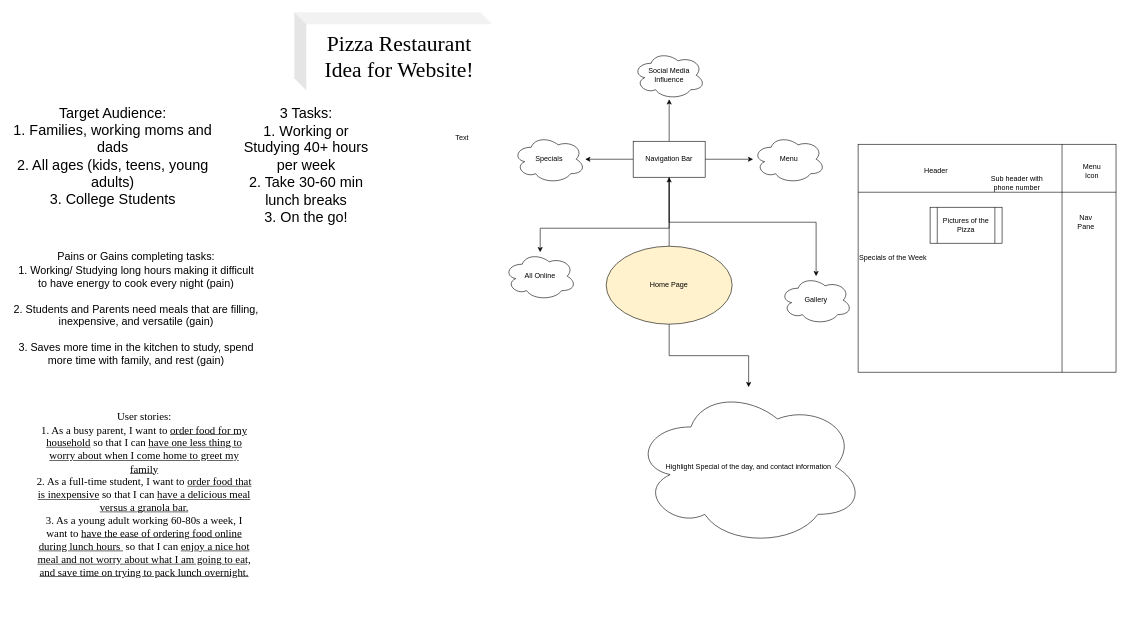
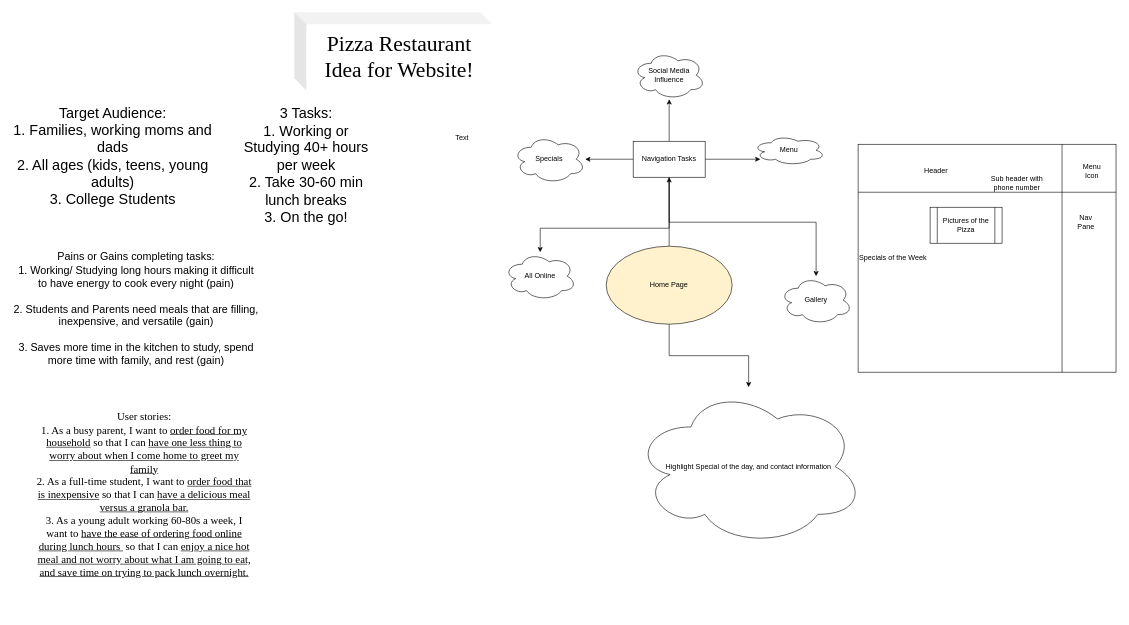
- <mxCell id="16" value="Navigation Bar" style="whiteSpace=wrap;html=1;" parent="1" vertex="1"><mxGeometry x="1055" y="235" width="120" height="60" as="geometry" /></mxCell>
+ <mxCell id="16" value="Navigation Tasks" style="whiteSpace=wrap;html=1;" parent="1" vertex="1"><mxGeometry x="1055" y="235" width="120" height="60" as="geometry" /></mxCell>
- <mxCell id="17" value="Menu" style="ellipse;shape=cloud;whiteSpace=wrap;html=1;" parent="1" vertex="1"><mxGeometry x="1255" y="225" width="120" height="80" as="geometry" /></mxCell>
+ <mxCell id="17" value="Menu" style="ellipse;shape=cloud;whiteSpace=wrap;html=1;" parent="1" vertex="1"><mxGeometry x="1255" y="225" width="120" height="50" as="geometry" /></mxCell>
